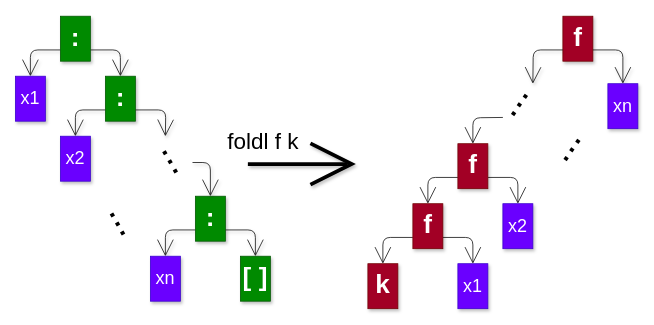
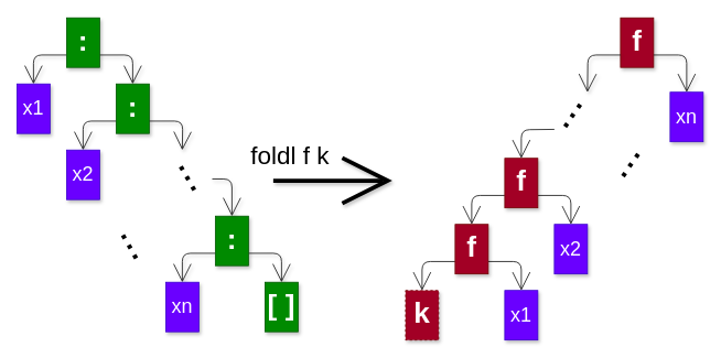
- <mxCell id="33" value="&lt;font style=&quot;font-size: 35px&quot;&gt;&lt;b style=&quot;font-size: 35px&quot;&gt;k&lt;/b&gt;&lt;/font&gt;" style="rounded=0;whiteSpace=wrap;html=1;fillColor=#a20025;strokeColor=#6F0000;fontColor=#ffffff;fontSize=35;verticalAlign=top;shadow=1;" vertex="1" parent="1"><mxGeometry x="490" y="350.93" width="40" height="60" as="geometry" /></mxCell>
+ <mxCell id="33" value="&lt;font style=&quot;font-size: 35px&quot;&gt;&lt;b style=&quot;font-size: 35px&quot;&gt;k&lt;/b&gt;&lt;/font&gt;" style="rounded=0;whiteSpace=wrap;html=1;fillColor=#a20025;strokeColor=#6F0000;fontColor=#ffffff;fontSize=35;verticalAlign=top;shadow=1;dashed=1;" vertex="1" parent="1"><mxGeometry x="490" y="350.93" width="40" height="60" as="geometry" /></mxCell>
